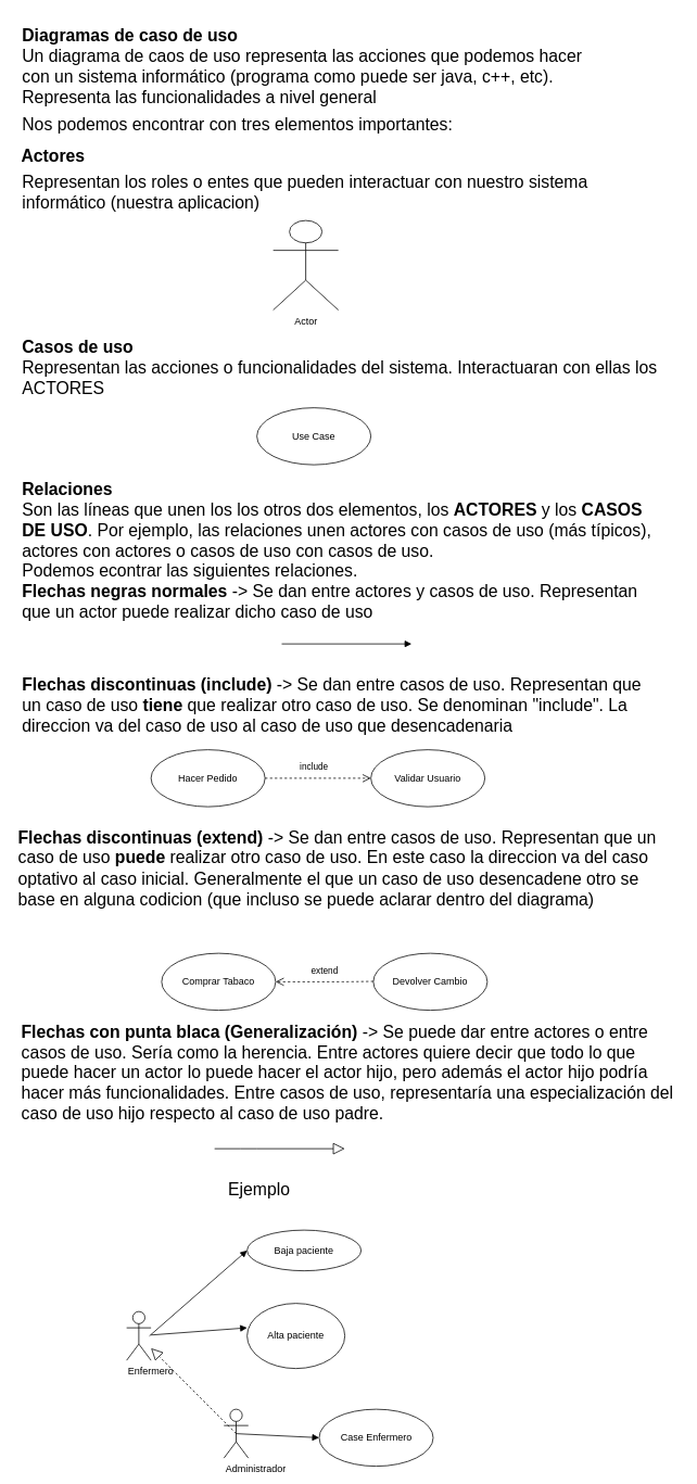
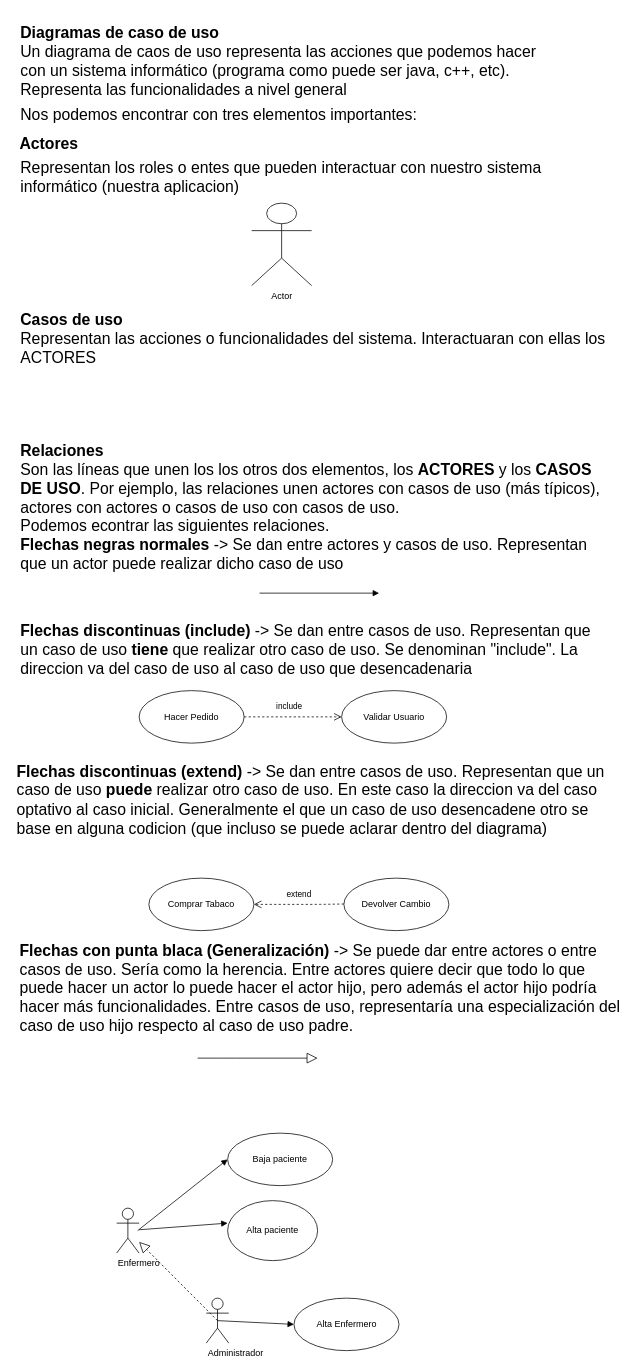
- <mxCell id="8" value="Use Case" style="ellipse;whiteSpace=wrap;html=1;" parent="1" vertex="1"><mxGeometry x="315" y="500" width="140" height="70" as="geometry" /></mxCell>
- <mxCell id="30" value="&lt;font style=&quot;font-size: 21px&quot;&gt;Ejemplo&lt;/font&gt;" style="text;html=1;strokeColor=none;fillColor=none;align=center;verticalAlign=middle;whiteSpace=wrap;rounded=0;" parent="1" vertex="1"><mxGeometry x="253" y="1450" width="130" height="20" as="geometry" /></mxCell>
- <mxCell id="25" value="Baja paciente" style="ellipse;whiteSpace=wrap;html=1;align=center;" parent="1" vertex="1"><mxGeometry x="303" y="1510" width="140" height="50" as="geometry" /></mxCell>
+ <mxCell id="25" value="Baja paciente" style="ellipse;whiteSpace=wrap;html=1;align=center;" parent="1" vertex="1"><mxGeometry x="303" y="1510" width="140" height="70" as="geometry" /></mxCell>
- <mxCell id="23" value="Case Enfermero" style="ellipse;whiteSpace=wrap;html=1;align=center;" parent="1" vertex="1"><mxGeometry x="391.5" y="1730" width="140" height="70" as="geometry" /></mxCell>
+ <mxCell id="23" value="Alta Enfermero" style="ellipse;whiteSpace=wrap;html=1;align=center;" parent="1" vertex="1"><mxGeometry x="391.5" y="1730" width="140" height="70" as="geometry" /></mxCell>
